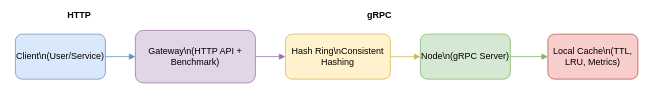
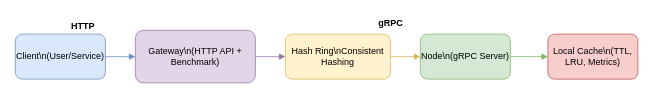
- <mxCell id="7" value="HTTP" style="text;html=1;strokeColor=none;fillColor=none;align=center;verticalAlign=middle;fontStyle=1" parent="1" vertex="1"><mxGeometry x="65" y="10" width="80" height="20" as="geometry" /></mxCell>
+ <mxCell id="7" value="HTTP" style="text;html=1;strokeColor=none;fillColor=none;align=center;verticalAlign=middle;fontStyle=1" parent="1" vertex="1"><mxGeometry x="70" y="25" width="80" height="20" as="geometry" /></mxCell>
- <mxCell id="8" value="gRPC" style="text;html=1;strokeColor=none;fillColor=none;align=center;verticalAlign=middle;fontStyle=1" parent="1" vertex="1"><mxGeometry x="465" y="10" width="80" height="20" as="geometry" /></mxCell>
+ <mxCell id="8" value="gRPC" style="text;html=1;strokeColor=none;fillColor=none;align=center;verticalAlign=middle;fontStyle=1" parent="1" vertex="1"><mxGeometry x="480" y="20" width="80" height="20" as="geometry" /></mxCell>
